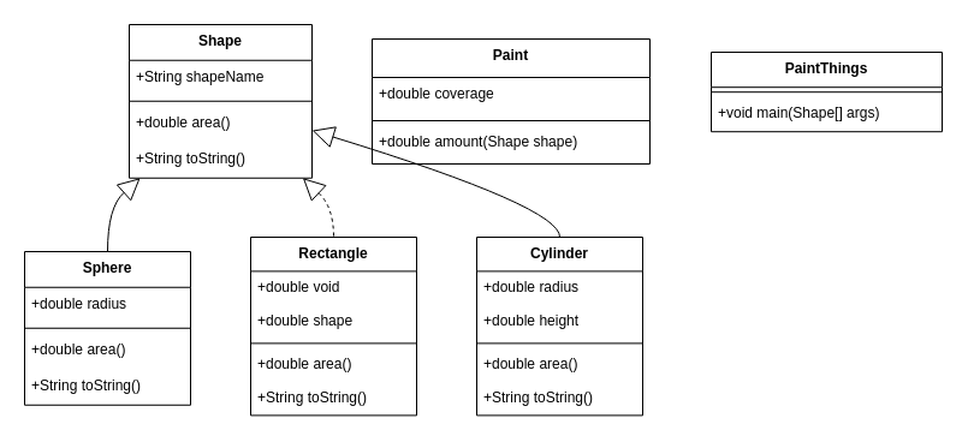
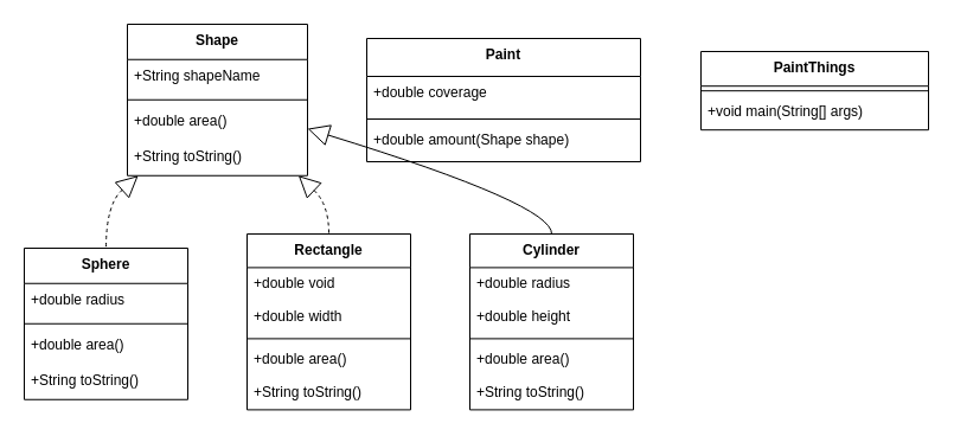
- <mxCell id="30" value="+void main(Shape[] args)" style="text;strokeColor=none;fillColor=none;align=left;verticalAlign=top;spacingLeft=4;spacingRight=4;overflow=hidden;rotatable=0;points=[[0,0.5],[1,0.5]];portConstraint=eastwest;" vertex="1" parent="28"><mxGeometry y="37.2" width="192" height="29" as="geometry" /></mxCell>
+ <mxCell id="30" value="+void main(String[] args)" style="text;strokeColor=none;fillColor=none;align=left;verticalAlign=top;spacingLeft=4;spacingRight=4;overflow=hidden;rotatable=0;points=[[0,0.5],[1,0.5]];portConstraint=eastwest;" vertex="1" parent="28"><mxGeometry y="37.2" width="192" height="29" as="geometry" /></mxCell>
- <mxCell id="31" value="" style="curved=1;startArrow=block;startSize=16;startFill=0;endArrow=none;exitX=0.06;exitY=1;entryX=0.5;entryY=0;rounded=0;" edge="1" parent="1" source="2" target="7"><mxGeometry relative="1" as="geometry"><Array as="points"><mxPoint x="89" y="172" /></Array></mxGeometry></mxCell>
+ <mxCell id="31" value="" style="curved=1;startArrow=block;startSize=16;startFill=0;endArrow=none;exitX=0.06;exitY=1;entryX=0.5;entryY=0;rounded=0;dashed=1;" edge="1" parent="1" source="2" target="7"><mxGeometry relative="1" as="geometry"><Array as="points"><mxPoint x="89" y="172" /></Array></mxGeometry></mxCell>
- <mxCell id="14" value="+double shape" style="text;strokeColor=none;fillColor=none;align=left;verticalAlign=top;spacingLeft=4;spacingRight=4;overflow=hidden;rotatable=0;points=[[0,0.5],[1,0.5]];portConstraint=eastwest;" vertex="1" parent="12"><mxGeometry y="56.4" width="138" height="28" as="geometry" /></mxCell>
+ <mxCell id="14" value="+double width" style="text;strokeColor=none;fillColor=none;align=left;verticalAlign=top;spacingLeft=4;spacingRight=4;overflow=hidden;rotatable=0;points=[[0,0.5],[1,0.5]];portConstraint=eastwest;" vertex="1" parent="12"><mxGeometry y="56.4" width="138" height="28" as="geometry" /></mxCell>
